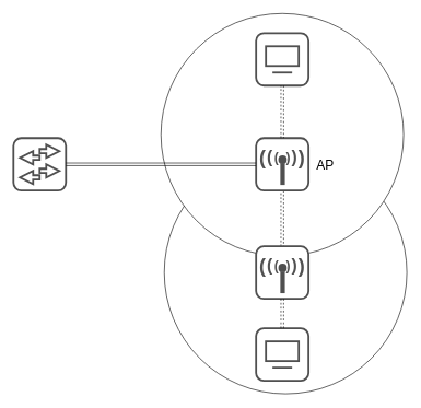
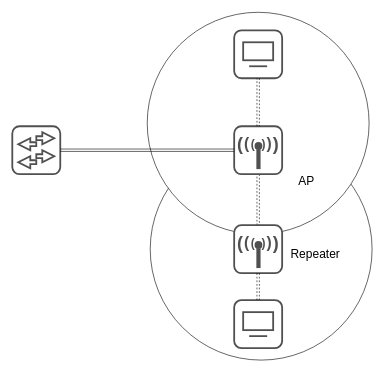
- <mxCell id="23" value="&lt;font style=&quot;font-size: 20px;&quot;&gt;AP&lt;/font&gt;" style="text;html=1;align=center;verticalAlign=middle;resizable=0;points=[];autosize=1;strokeColor=none;fillColor=none;" vertex="1" parent="1"><mxGeometry x="470" y="230" width="50" height="40" as="geometry" /></mxCell>
+ <mxCell id="23" value="&lt;font style=&quot;font-size: 20px;&quot;&gt;AP&lt;/font&gt;" style="text;html=1;align=center;verticalAlign=middle;resizable=0;points=[];autosize=1;strokeColor=none;fillColor=none;" vertex="1" parent="1"><mxGeometry x="485" y="280" width="50" height="40" as="geometry" /></mxCell>
+ <mxCell id="30" value="&lt;font style=&quot;font-size: 20px;&quot;&gt;Repeater&lt;/font&gt;" style="text;html=1;align=center;verticalAlign=middle;resizable=0;points=[];autosize=1;strokeColor=none;fillColor=none;" vertex="1" parent="1"><mxGeometry x="470" y="403" width="110" height="40" as="geometry" /></mxCell>
